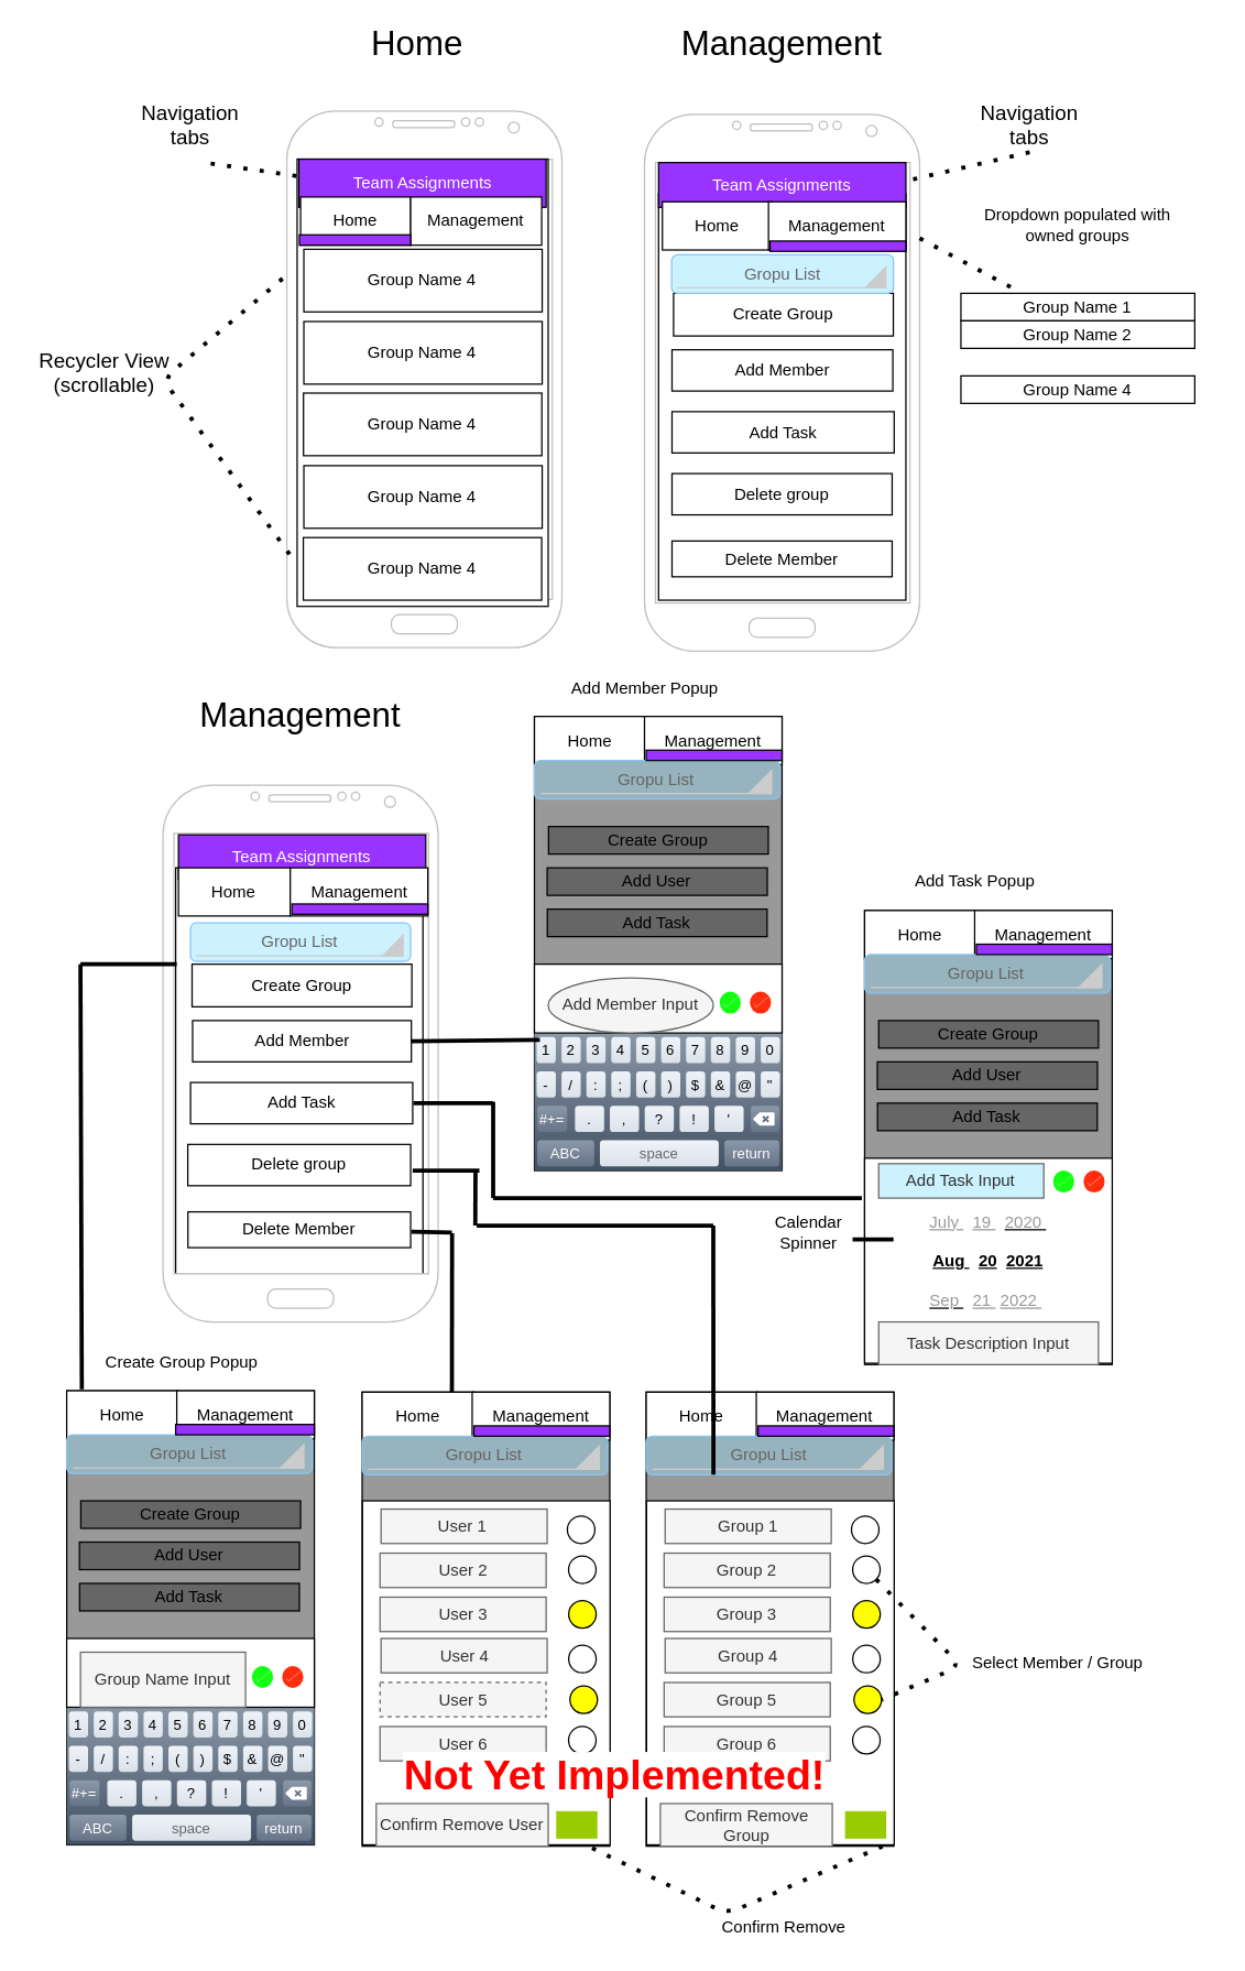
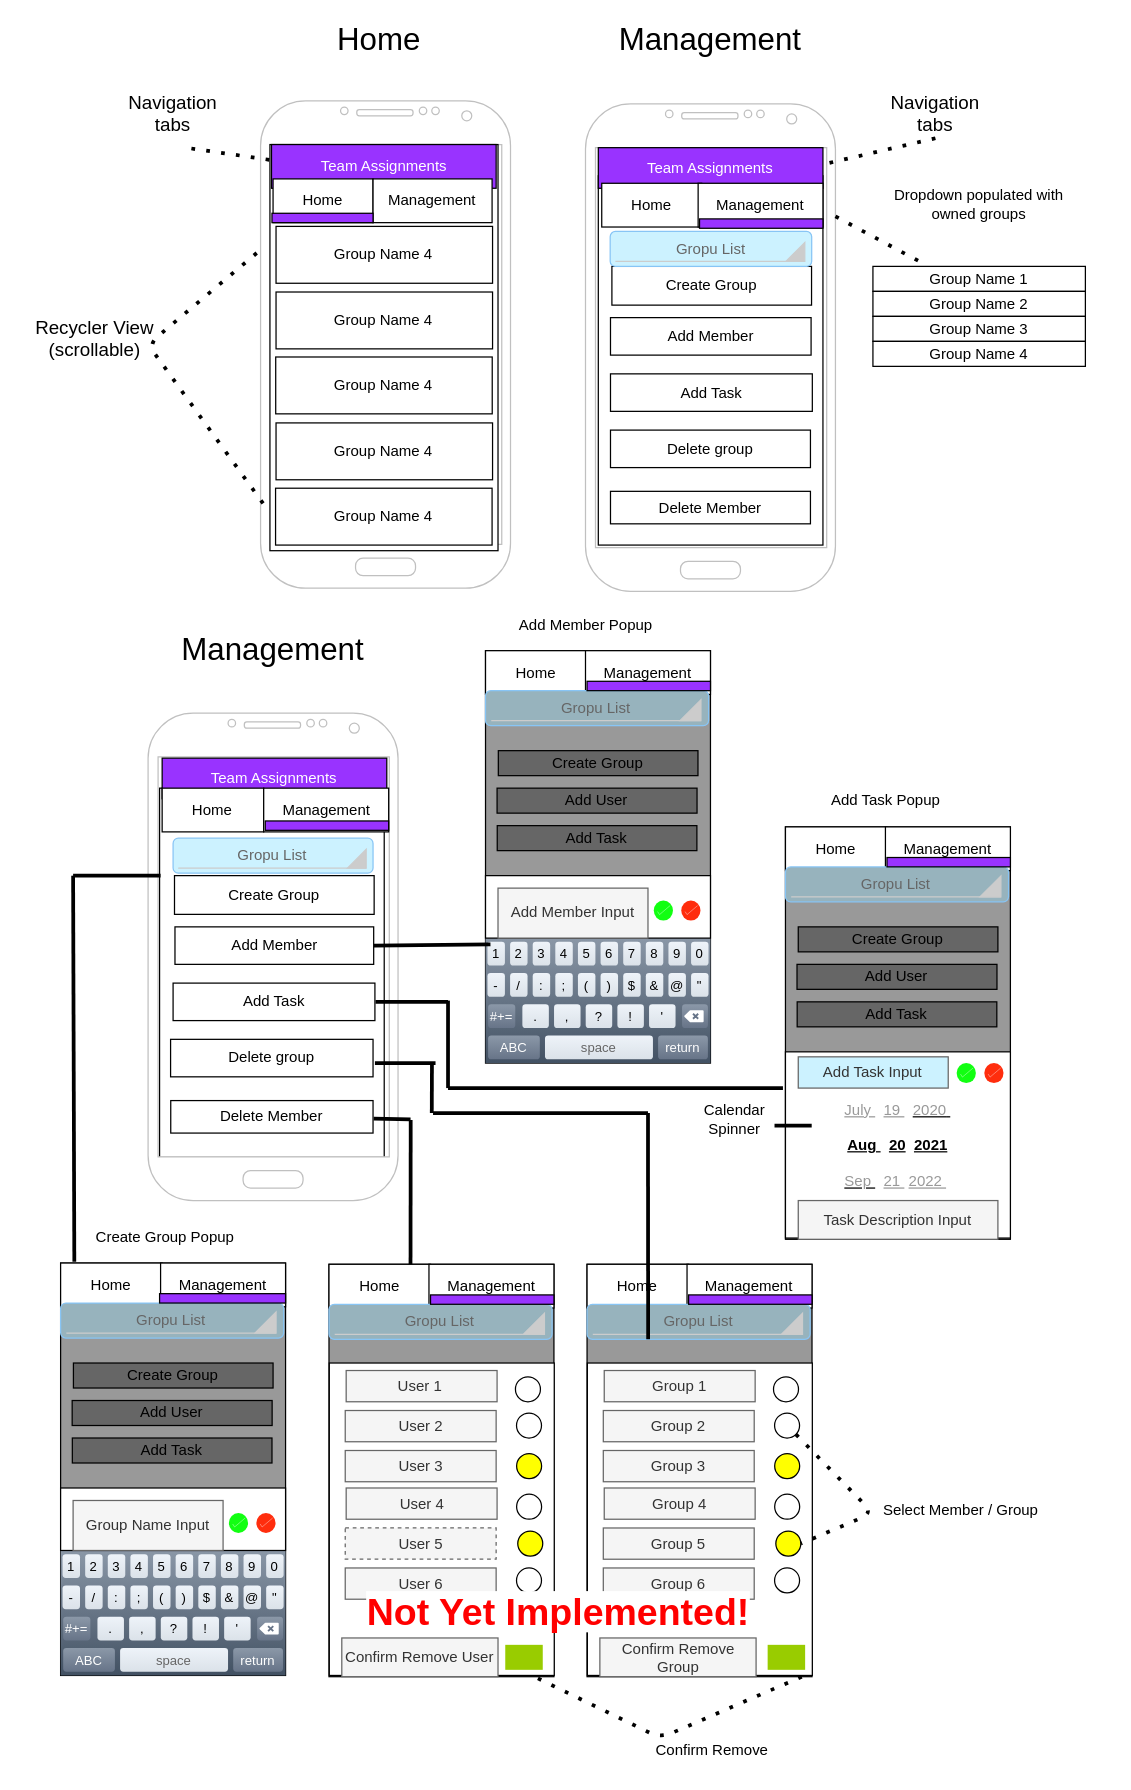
+ <mxCell id="19" value="Group Name 3" style="rounded=0;whiteSpace=wrap;html=1;" vertex="1" parent="1"><mxGeometry x="698" y="252.5" width="170" height="20" as="geometry" /></mxCell>
- <mxCell id="49" value="Add Member Input" style="ellipse;whiteSpace=wrap;html=1;fillColor=#f5f5f5;strokeColor=#666666;fontColor=#333333;" vertex="1" parent="1"><mxGeometry x="398" y="710" width="120" height="40" as="geometry" /></mxCell>
+ <mxCell id="49" value="Add Member Input" style="rounded=0;whiteSpace=wrap;html=1;fillColor=#f5f5f5;strokeColor=#666666;fontColor=#333333;" vertex="1" parent="1"><mxGeometry x="398" y="710" width="120" height="40" as="geometry" /></mxCell>
